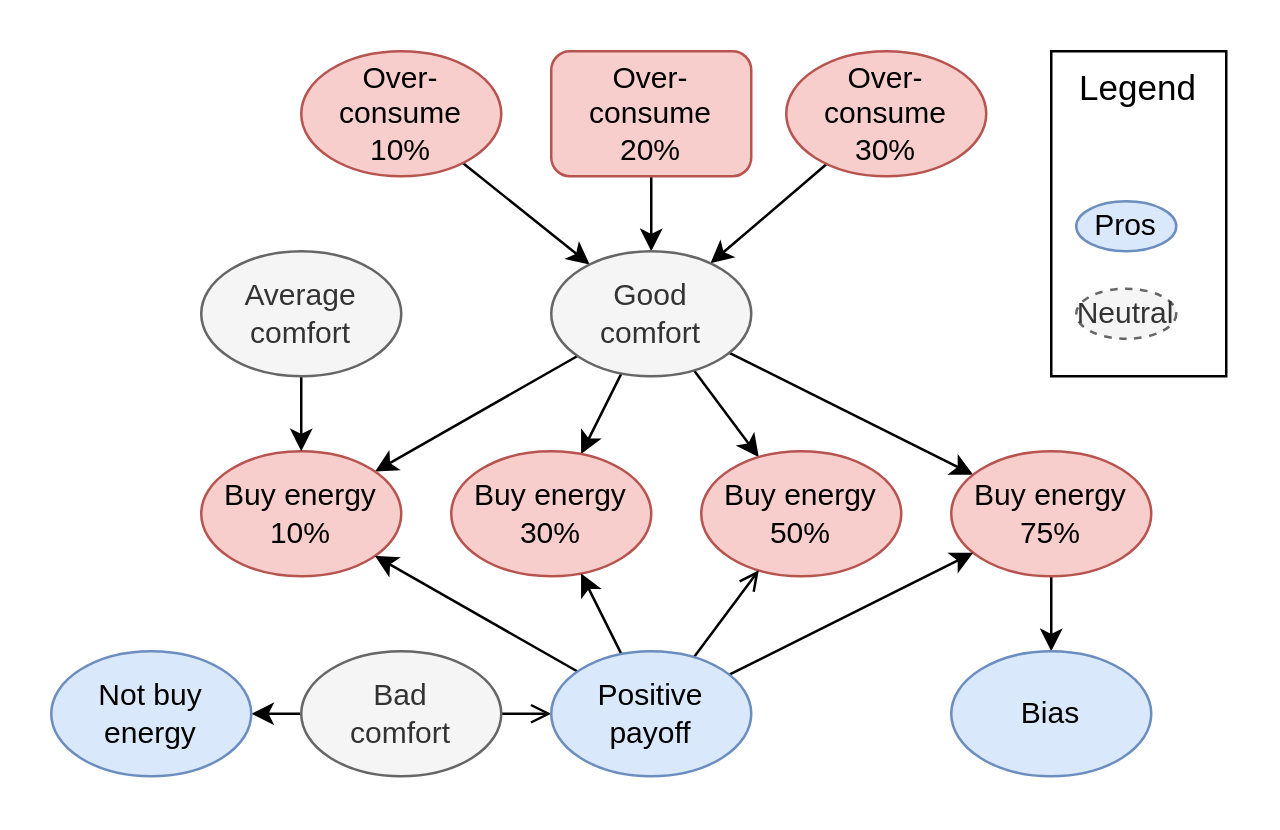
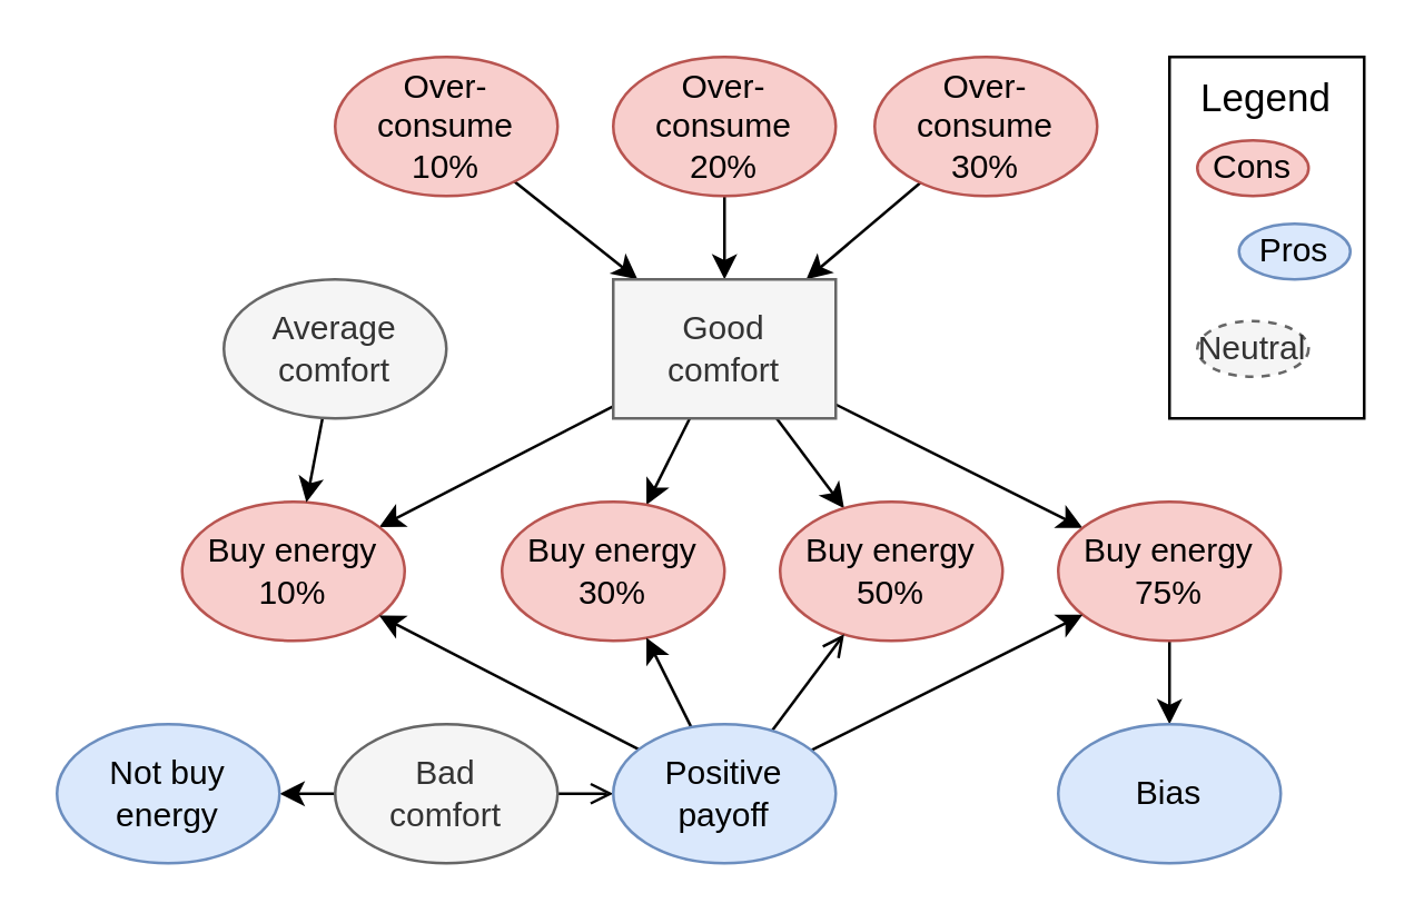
- <mxCell id="5" value="Over-consume&lt;br&gt;20%" style="whiteSpace=wrap;html=1;fillColor=#f8cecc;strokeColor=#b85450;rounded=1;" parent="1" vertex="1"><mxGeometry x="220" y="20" width="80" height="50" as="geometry" /></mxCell>
+ <mxCell id="5" value="Over-consume&lt;br&gt;20%" style="ellipse;whiteSpace=wrap;html=1;fillColor=#f8cecc;strokeColor=#b85450;" parent="1" vertex="1"><mxGeometry x="220" y="20" width="80" height="50" as="geometry" /></mxCell>
+ <mxCell id="32" value="Cons" style="ellipse;whiteSpace=wrap;html=1;fillColor=#f8cecc;strokeColor=#b85450;" parent="30" vertex="1"><mxGeometry x="10" y="30" width="40" height="20" as="geometry" /></mxCell>
- <mxCell id="33" value="Pros" style="ellipse;whiteSpace=wrap;html=1;fillColor=#dae8fc;strokeColor=#6c8ebf;" parent="30" vertex="1"><mxGeometry x="10" y="60" width="40" height="20" as="geometry" /></mxCell>
+ <mxCell id="33" value="Pros" style="ellipse;whiteSpace=wrap;html=1;fillColor=#dae8fc;strokeColor=#6c8ebf;" parent="30" vertex="1"><mxGeometry x="25" y="60" width="40" height="20" as="geometry" /></mxCell>
- <mxCell id="12" value="Good &lt;br&gt;comfort" style="ellipse;whiteSpace=wrap;html=1;fillColor=#f5f5f5;strokeColor=#666666;fontColor=#333333;" parent="1" vertex="1"><mxGeometry x="220" y="100" width="80" height="50" as="geometry" /></mxCell>
+ <mxCell id="12" value="Good &lt;br&gt;comfort" style="whiteSpace=wrap;html=1;fillColor=#f5f5f5;strokeColor=#666666;fontColor=#333333;rounded=0;" parent="1" vertex="1"><mxGeometry x="220" y="100" width="80" height="50" as="geometry" /></mxCell>
- <mxCell id="13" value="Buy energy&lt;br&gt;10%" style="ellipse;whiteSpace=wrap;html=1;fillColor=#f8cecc;strokeColor=#b85450;" parent="1" vertex="1"><mxGeometry x="80" y="180" width="80" height="50" as="geometry" /></mxCell>
+ <mxCell id="13" value="Buy energy&lt;br&gt;10%" style="ellipse;whiteSpace=wrap;html=1;fillColor=#f8cecc;strokeColor=#b85450;" parent="1" vertex="1"><mxGeometry x="65" y="180" width="80" height="50" as="geometry" /></mxCell>
